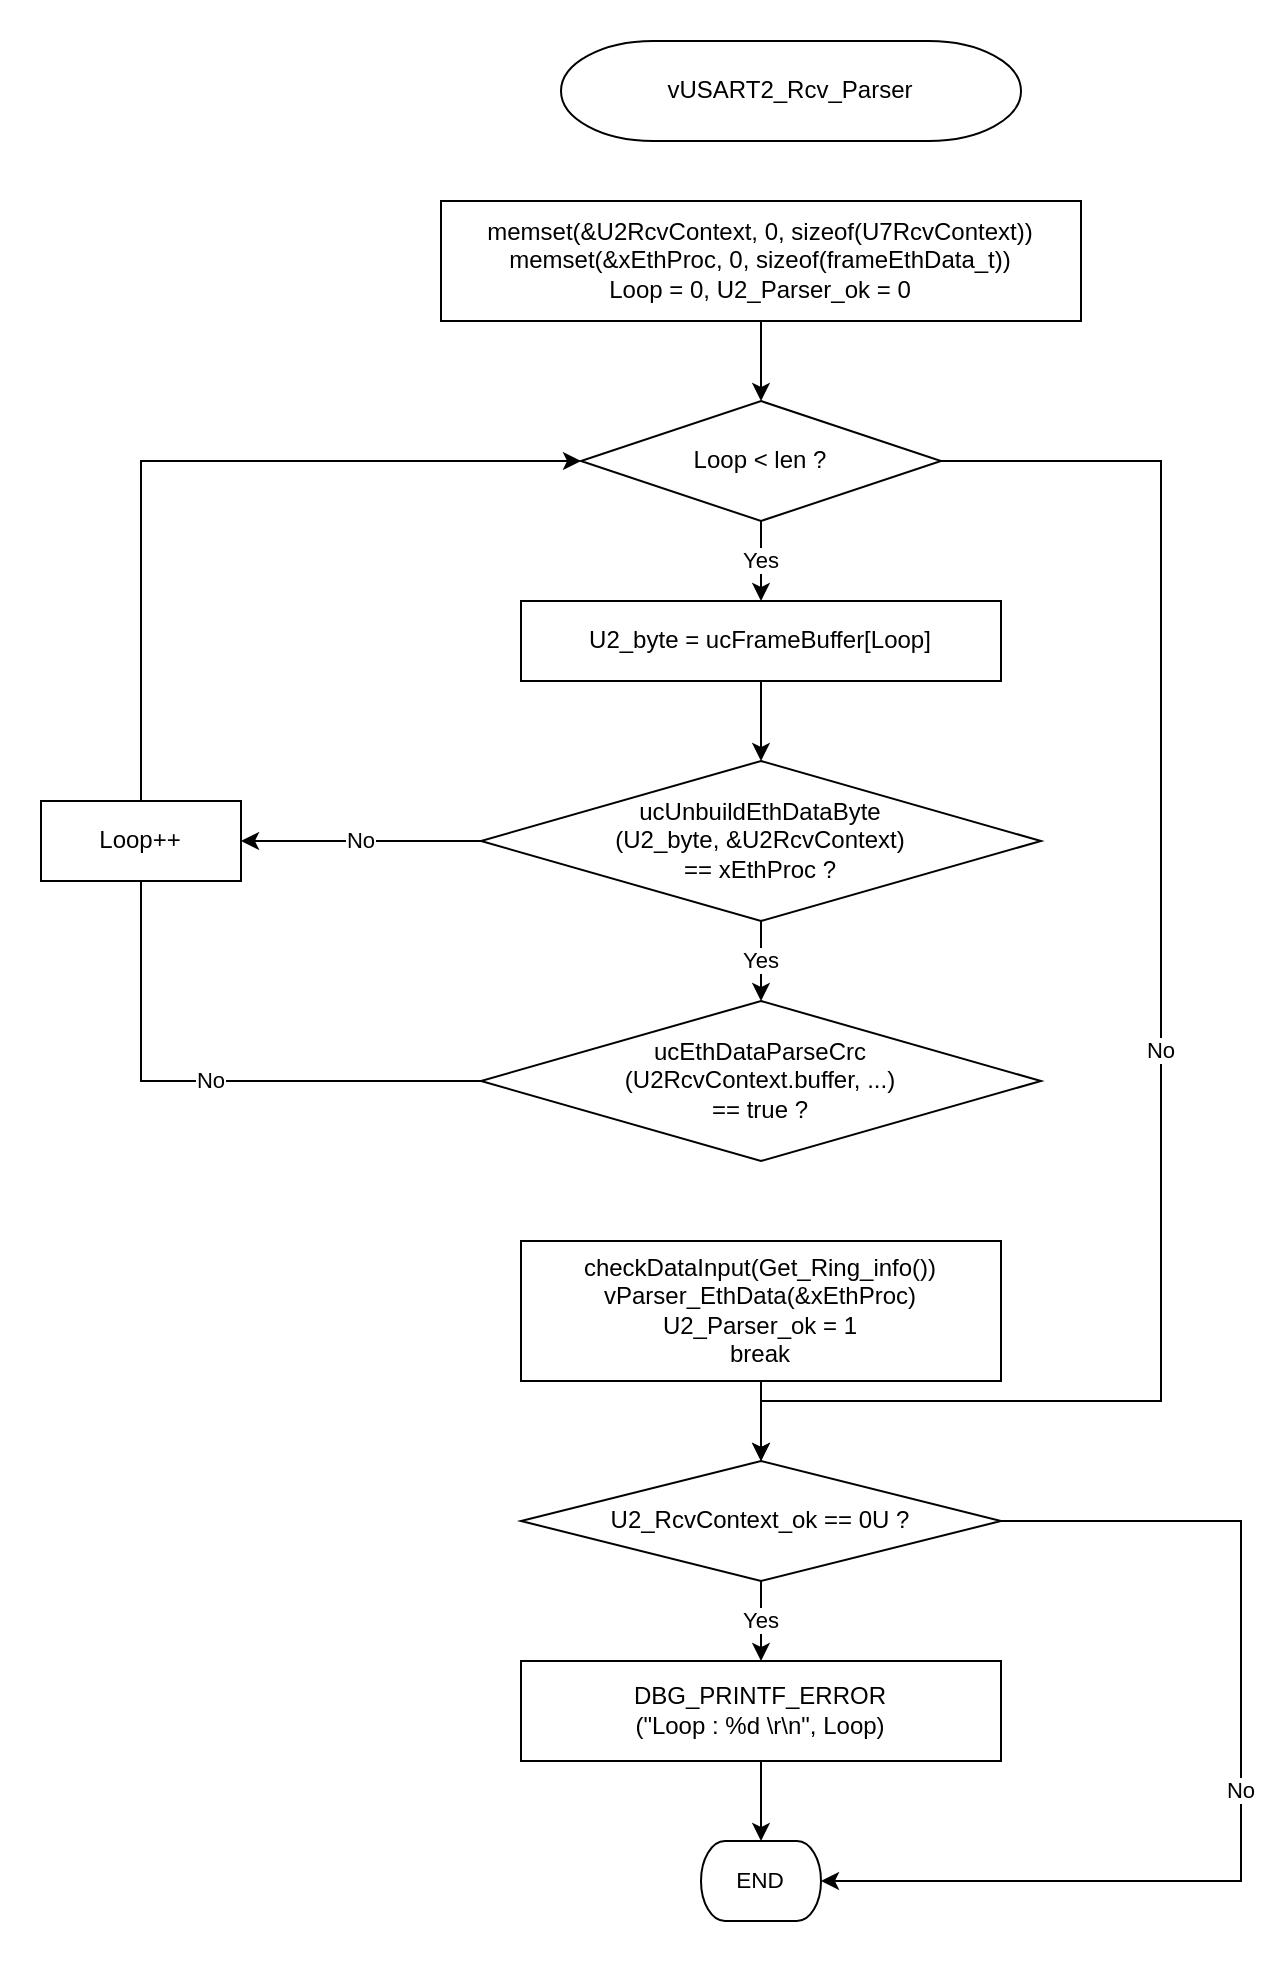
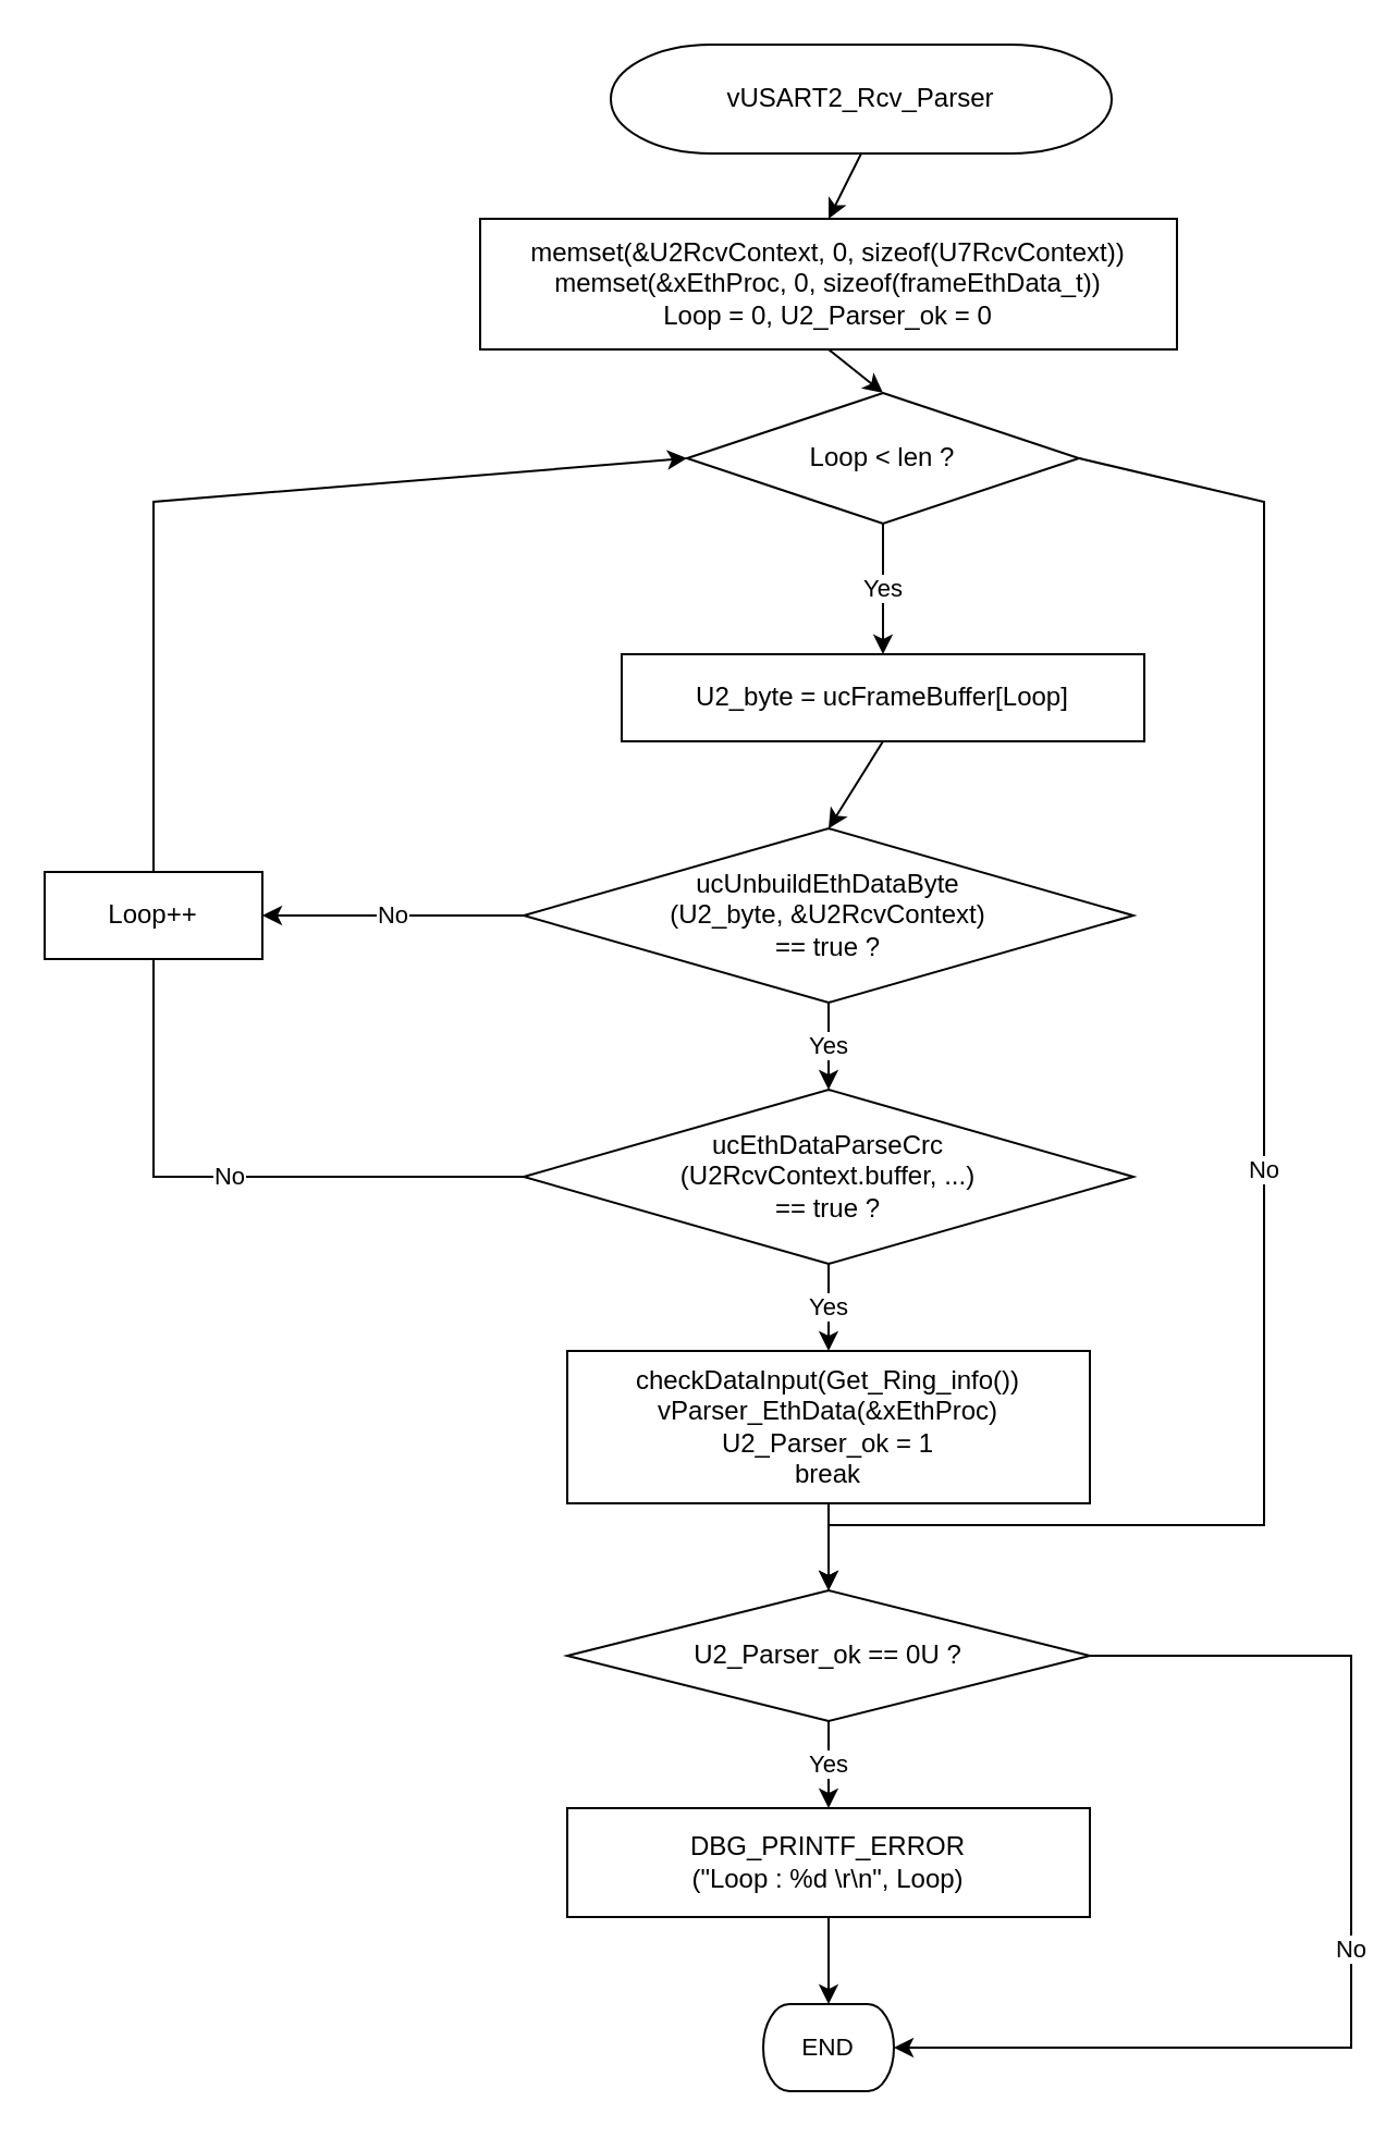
+ <mxCell id="13" value="" style="endArrow=classic;html=1;rounded=0;exitX=0.5;exitY=1;exitDx=0;exitDy=0;exitPerimeter=0;entryX=0.5;entryY=0;entryDx=0;entryDy=0;" parent="1" source="2" target="3" edge="1"><mxGeometry width="50" height="50" relative="1" as="geometry"><mxPoint x="380" y="70" as="sourcePoint" /><mxPoint x="380" y="100" as="targetPoint" /></mxGeometry></mxCell>
- <mxCell id="4" value="Loop &lt; len ?" style="rhombus;whiteSpace=wrap;html=1;strokeWidth=1;fontStyle=0;fillColor=none;strokeColor=#000000;" parent="1" vertex="1"><mxGeometry x="290" y="200" width="180" height="60" as="geometry" /></mxCell>
+ <mxCell id="4" value="Loop &lt; len ?" style="rhombus;whiteSpace=wrap;html=1;strokeWidth=1;fontStyle=0;fillColor=none;strokeColor=#000000;" parent="1" vertex="1"><mxGeometry x="315" y="180" width="180" height="60" as="geometry" /></mxCell>
- <mxCell id="5" value="U2_byte = ucFrameBuffer[Loop]" style="rounded=0;whiteSpace=wrap;html=1;strokeWidth=1;fontStyle=0;fillColor=none;strokeColor=#000000;" parent="1" vertex="1"><mxGeometry x="260" y="300" width="240" height="40" as="geometry" /></mxCell>
+ <mxCell id="5" value="U2_byte = ucFrameBuffer[Loop]" style="rounded=0;whiteSpace=wrap;html=1;strokeWidth=1;fontStyle=0;fillColor=none;strokeColor=#000000;" parent="1" vertex="1"><mxGeometry x="285" y="300" width="240" height="40" as="geometry" /></mxCell>
- <mxCell id="6" value="ucUnbuildEthDataByte&#10;(U2_byte, &amp;U2RcvContext)&#10;== xEthProc ?" style="rhombus;whiteSpace=wrap;html=1;strokeWidth=1;fontStyle=0;fillColor=none;strokeColor=#000000;" parent="1" vertex="1"><mxGeometry x="240" y="380" width="280" height="80" as="geometry" /></mxCell>
+ <mxCell id="6" value="ucUnbuildEthDataByte&#10;(U2_byte, &amp;U2RcvContext)&#10;== true ?" style="rhombus;whiteSpace=wrap;html=1;strokeWidth=1;fontStyle=0;fillColor=none;strokeColor=#000000;" parent="1" vertex="1"><mxGeometry x="240" y="380" width="280" height="80" as="geometry" /></mxCell>
+ <mxCell id="18" value="Yes" style="endArrow=classic;html=1;rounded=0;exitX=0.5;exitY=1;exitDx=0;exitDy=0;entryX=0.5;entryY=0;entryDx=0;entryDy=0;" parent="1" source="7" target="8" edge="1"><mxGeometry width="50" height="50" relative="1" as="geometry"><mxPoint x="380" y="580" as="sourcePoint" /><mxPoint x="380" y="620" as="targetPoint" /></mxGeometry></mxCell>
- <mxCell id="10" value="U2_RcvContext_ok == 0U ?" style="rhombus;whiteSpace=wrap;html=1;strokeWidth=1;fontStyle=0;fillColor=none;strokeColor=#000000;" parent="1" vertex="1"><mxGeometry x="260" y="730" width="240" height="60" as="geometry" /></mxCell>
+ <mxCell id="10" value="U2_Parser_ok == 0U ?" style="rhombus;whiteSpace=wrap;html=1;strokeWidth=1;fontStyle=0;fillColor=none;strokeColor=#000000;" parent="1" vertex="1"><mxGeometry x="260" y="730" width="240" height="60" as="geometry" /></mxCell>
